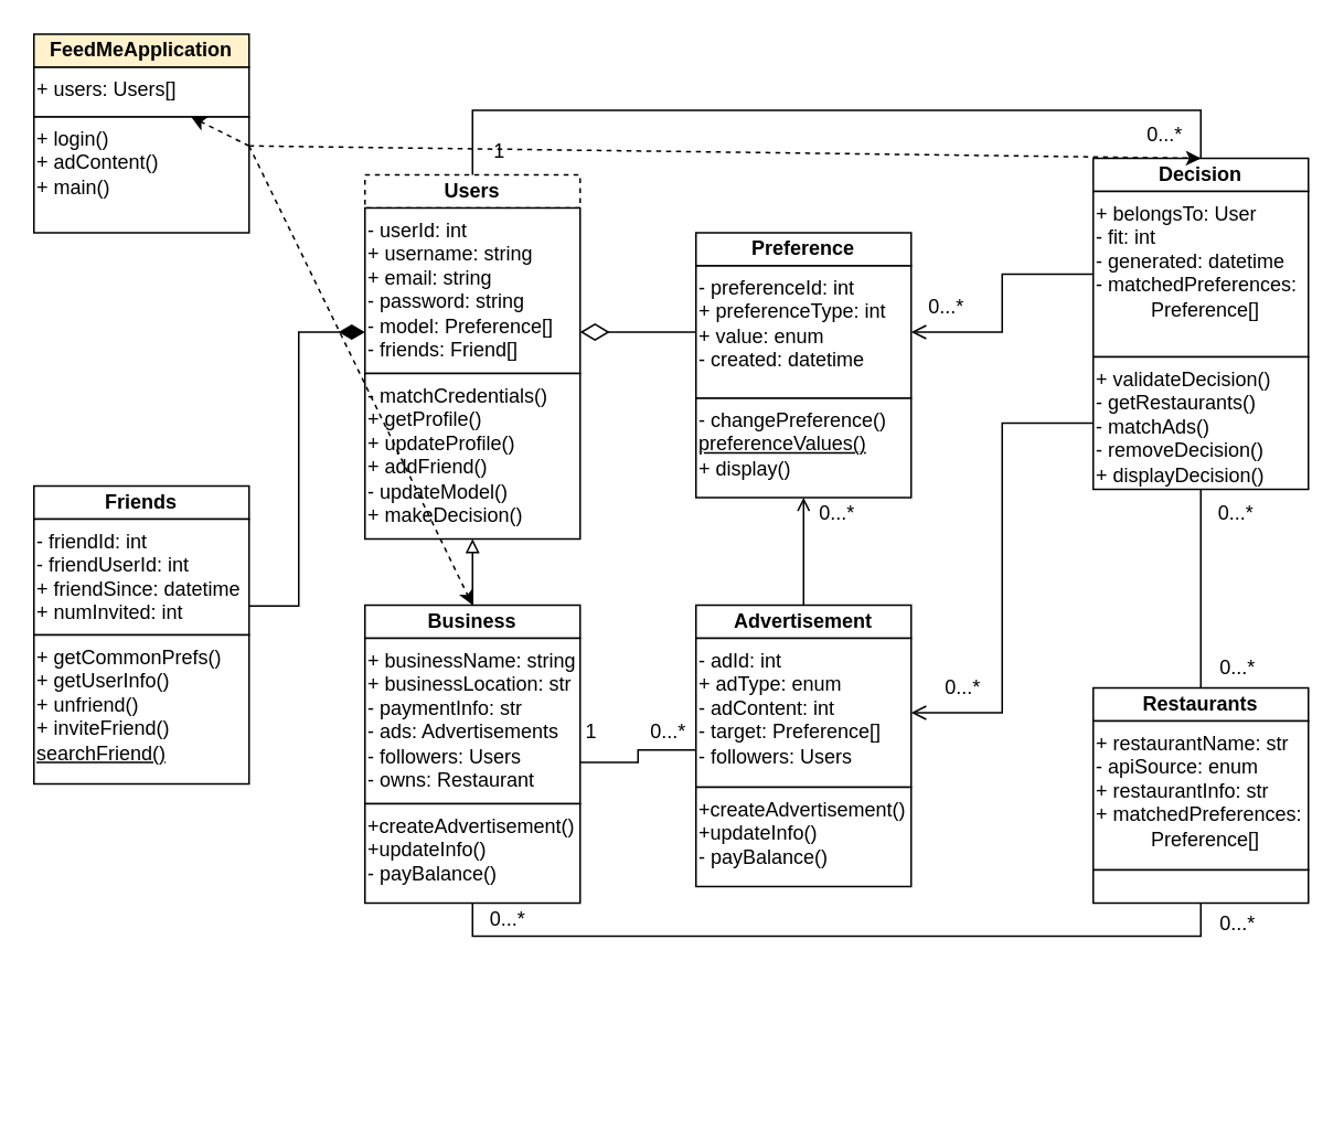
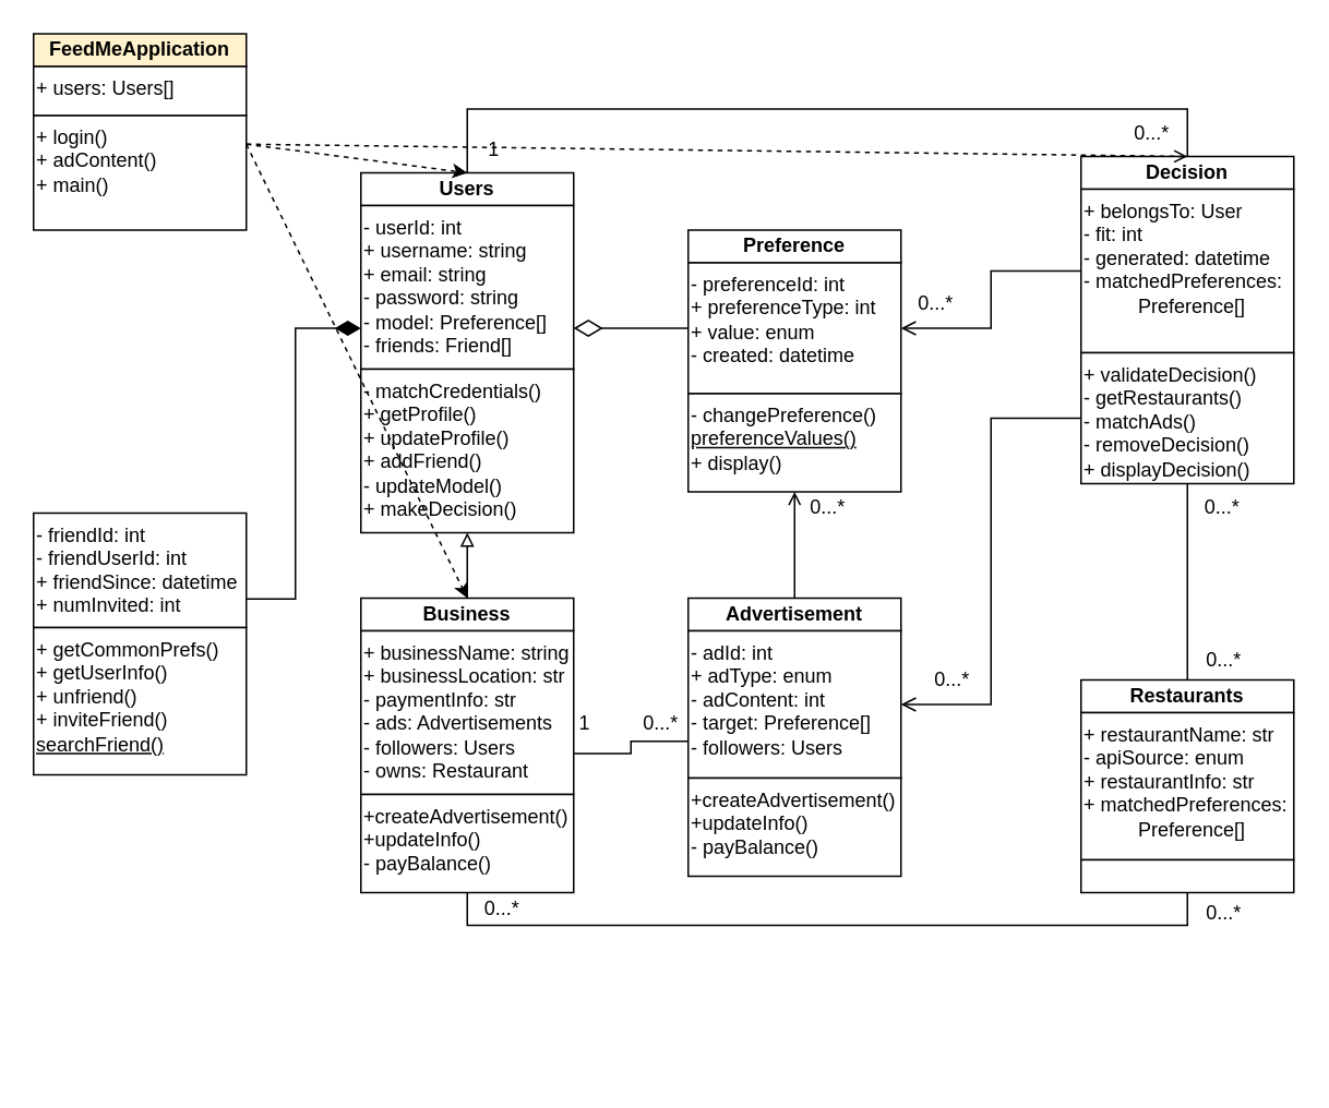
- <mxCell id="57" style="rounded=0;orthogonalLoop=1;jettySize=auto;html=1;exitX=1;exitY=0.25;exitDx=0;exitDy=0;strokeColor=#000000;dashed=1;" parent="1" source="56" target="55" edge="1"><mxGeometry relative="1" as="geometry" /></mxCell>
+ <mxCell id="57" style="rounded=0;orthogonalLoop=1;jettySize=auto;html=1;exitX=1;exitY=0.25;exitDx=0;exitDy=0;entryX=0.5;entryY=0;entryDx=0;entryDy=0;strokeColor=#000000;dashed=1;" parent="1" source="56" target="3" edge="1"><mxGeometry relative="1" as="geometry" /></mxCell>
- <mxCell id="59" style="edgeStyle=none;rounded=0;orthogonalLoop=1;jettySize=auto;html=1;exitX=1;exitY=0.25;exitDx=0;exitDy=0;entryX=0.5;entryY=0;entryDx=0;entryDy=0;dashed=1;strokeColor=#000000;" parent="1" source="56" target="34" edge="1"><mxGeometry relative="1" as="geometry" /></mxCell>
+ <mxCell id="59" style="edgeStyle=none;rounded=0;orthogonalLoop=1;jettySize=auto;html=1;exitX=1;exitY=0.25;exitDx=0;exitDy=0;entryX=0.5;entryY=0;entryDx=0;entryDy=0;dashed=1;strokeColor=#000000;endArrow=open;" parent="1" source="56" target="34" edge="1"><mxGeometry relative="1" as="geometry" /></mxCell>
- <mxCell id="3" value="&lt;b&gt;Users&lt;/b&gt;" style="rounded=0;whiteSpace=wrap;html=1;dashed=1;" parent="2" vertex="1"><mxGeometry width="130" height="20" as="geometry" /></mxCell>
+ <mxCell id="3" value="&lt;b&gt;Users&lt;/b&gt;" style="rounded=0;whiteSpace=wrap;html=1;" parent="2" vertex="1"><mxGeometry width="130" height="20" as="geometry" /></mxCell>
- <mxCell id="29" value="&lt;b&gt;Friends&lt;/b&gt;" style="rounded=0;whiteSpace=wrap;html=1;" parent="28" vertex="1"><mxGeometry width="130" height="20" as="geometry" /></mxCell>
